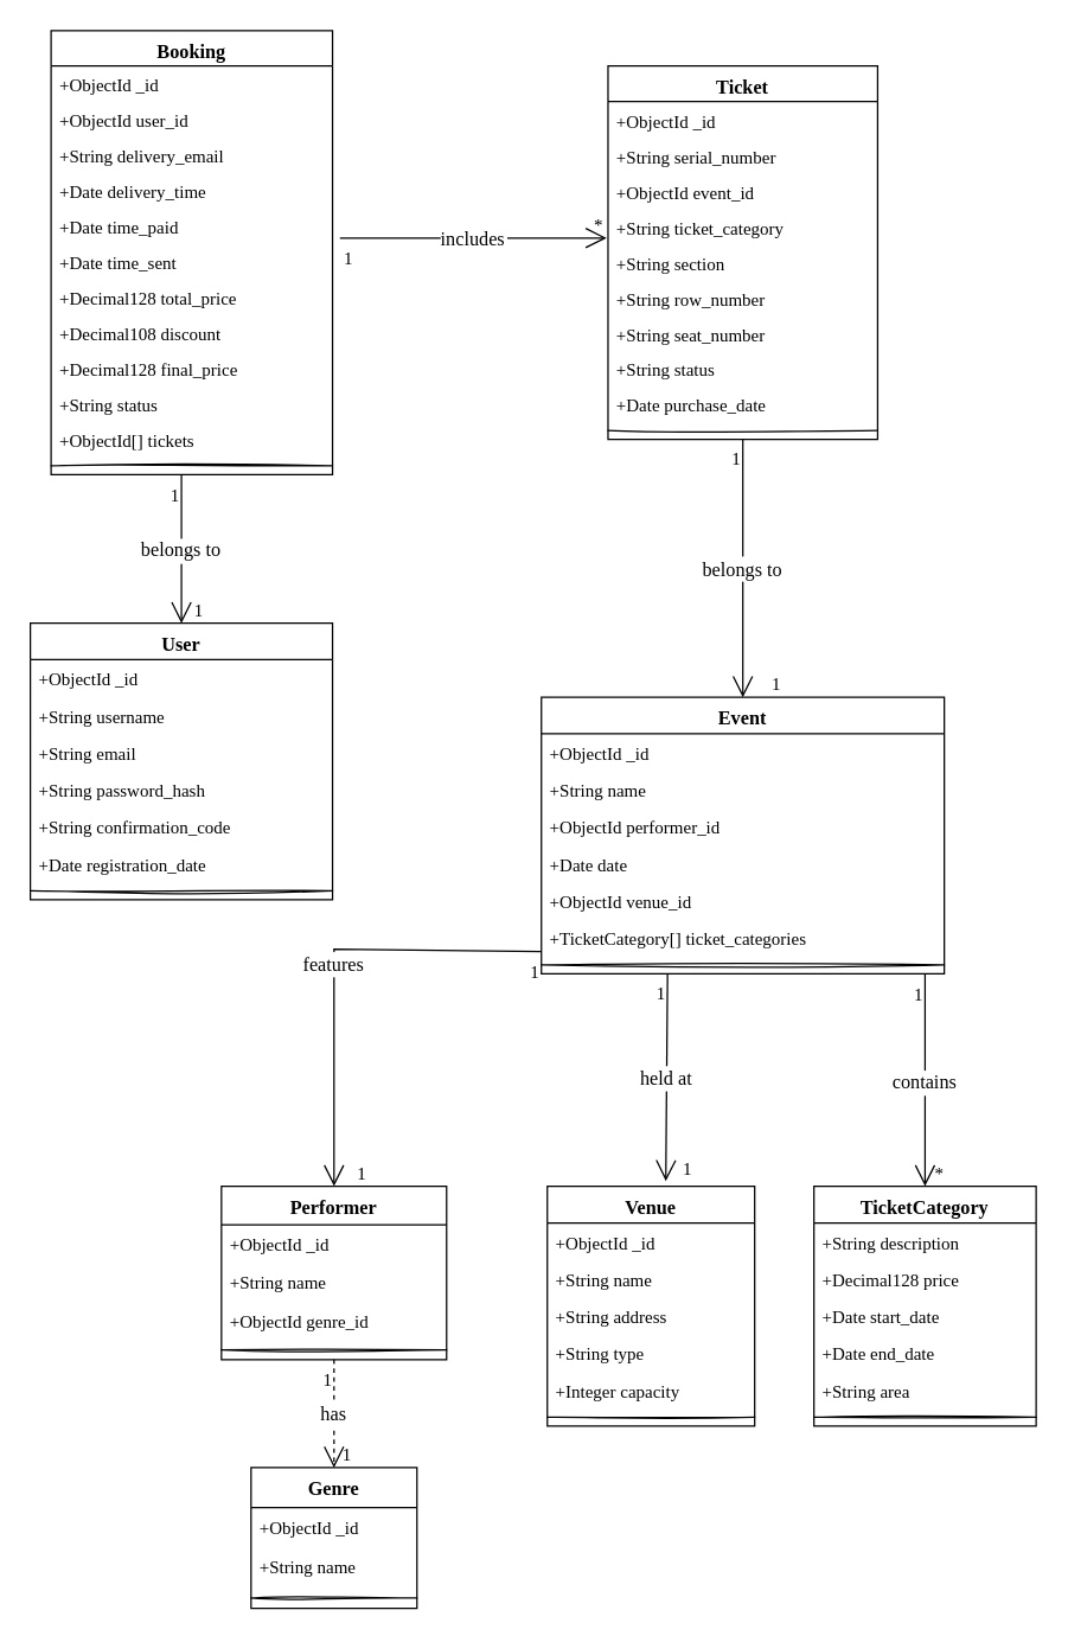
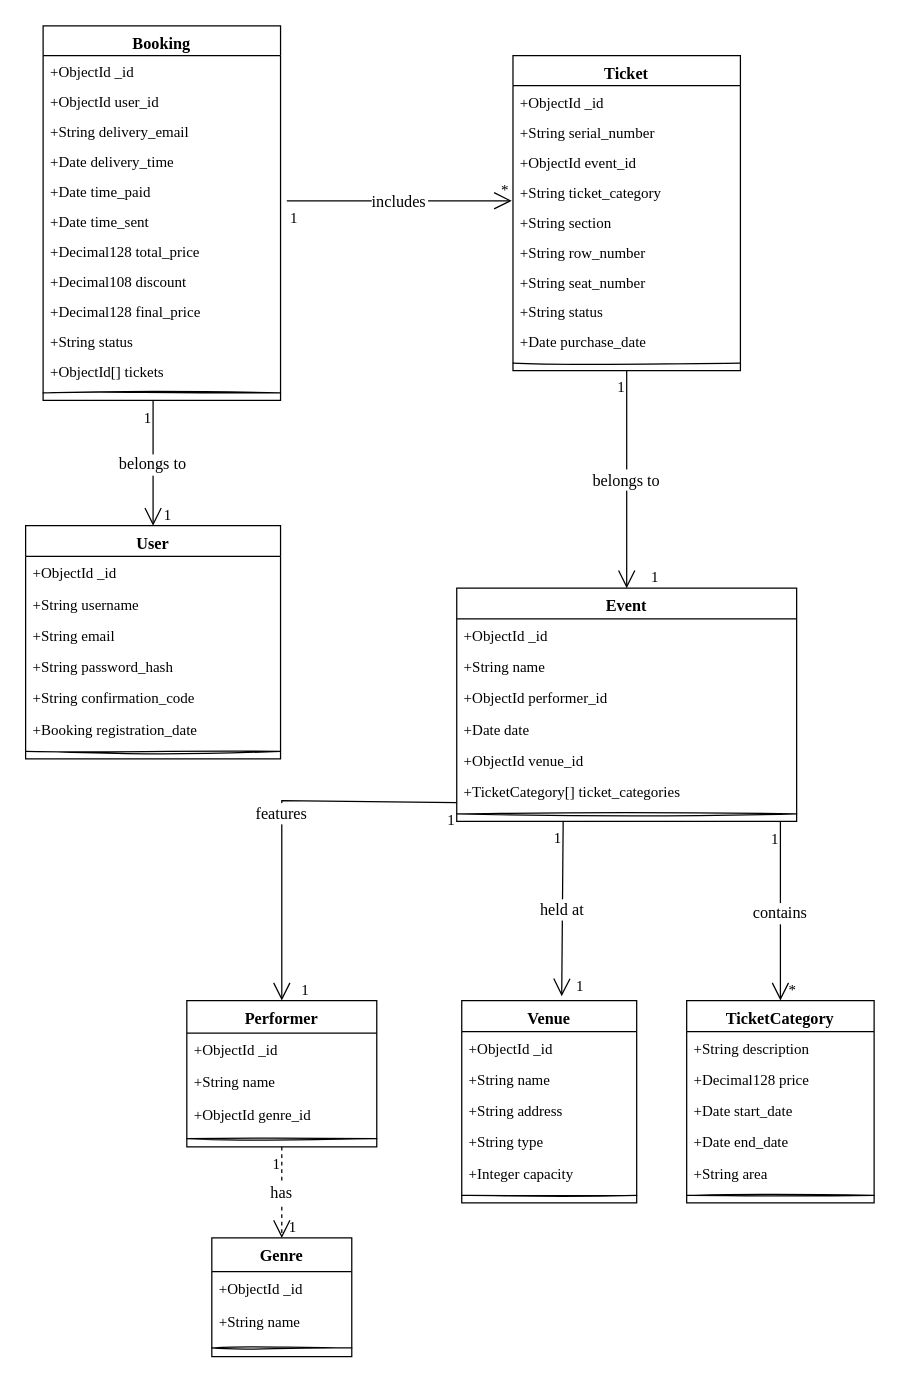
- <mxCell id="39" value="+Date registration_date" style="text;strokeColor=none;fillColor=none;align=left;verticalAlign=top;spacingLeft=4;spacingRight=4;overflow=hidden;rotatable=0;points=[[0,0.5],[1,0.5]];portConstraint=eastwest;fontFamily=Times New Roman;" vertex="1" parent="33"><mxGeometry y="149.64" width="204" height="25" as="geometry" /></mxCell>
+ <mxCell id="39" value="+Booking registration_date" style="text;strokeColor=none;fillColor=none;align=left;verticalAlign=top;spacingLeft=4;spacingRight=4;overflow=hidden;rotatable=0;points=[[0,0.5],[1,0.5]];portConstraint=eastwest;fontFamily=Times New Roman;" vertex="1" parent="33"><mxGeometry y="149.64" width="204" height="25" as="geometry" /></mxCell>
